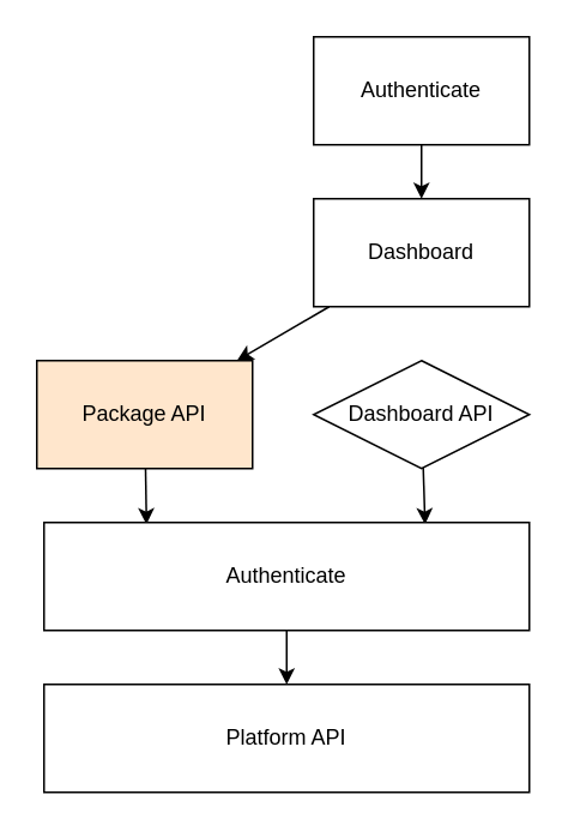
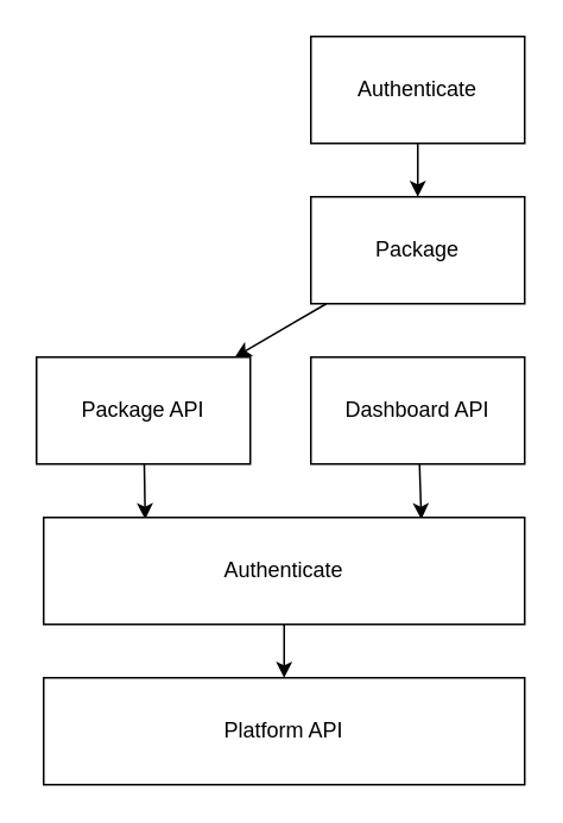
- <mxCell id="3" value="Dashboard" style="rounded=0;whiteSpace=wrap;html=1;" parent="1" vertex="1"><mxGeometry x="174" y="110" width="120" height="60" as="geometry" /></mxCell>
+ <mxCell id="3" value="Package" style="rounded=0;whiteSpace=wrap;html=1;" parent="1" vertex="1"><mxGeometry x="174" y="110" width="120" height="60" as="geometry" /></mxCell>
- <mxCell id="8" value="Package API" style="rounded=0;whiteSpace=wrap;html=1;fillColor=#ffe6cc;" parent="1" vertex="1"><mxGeometry x="20" y="200" width="120" height="60" as="geometry" /></mxCell>
+ <mxCell id="8" value="Package API" style="rounded=0;whiteSpace=wrap;html=1;" parent="1" vertex="1"><mxGeometry x="20" y="200" width="120" height="60" as="geometry" /></mxCell>
- <mxCell id="5" value="Dashboard API" style="rhombus;whiteSpace=wrap;html=1;" parent="1" vertex="1"><mxGeometry x="174" y="200" width="120" height="60" as="geometry" /></mxCell>
+ <mxCell id="5" value="Dashboard API" style="rounded=0;whiteSpace=wrap;html=1;" parent="1" vertex="1"><mxGeometry x="174" y="200" width="120" height="60" as="geometry" /></mxCell>
